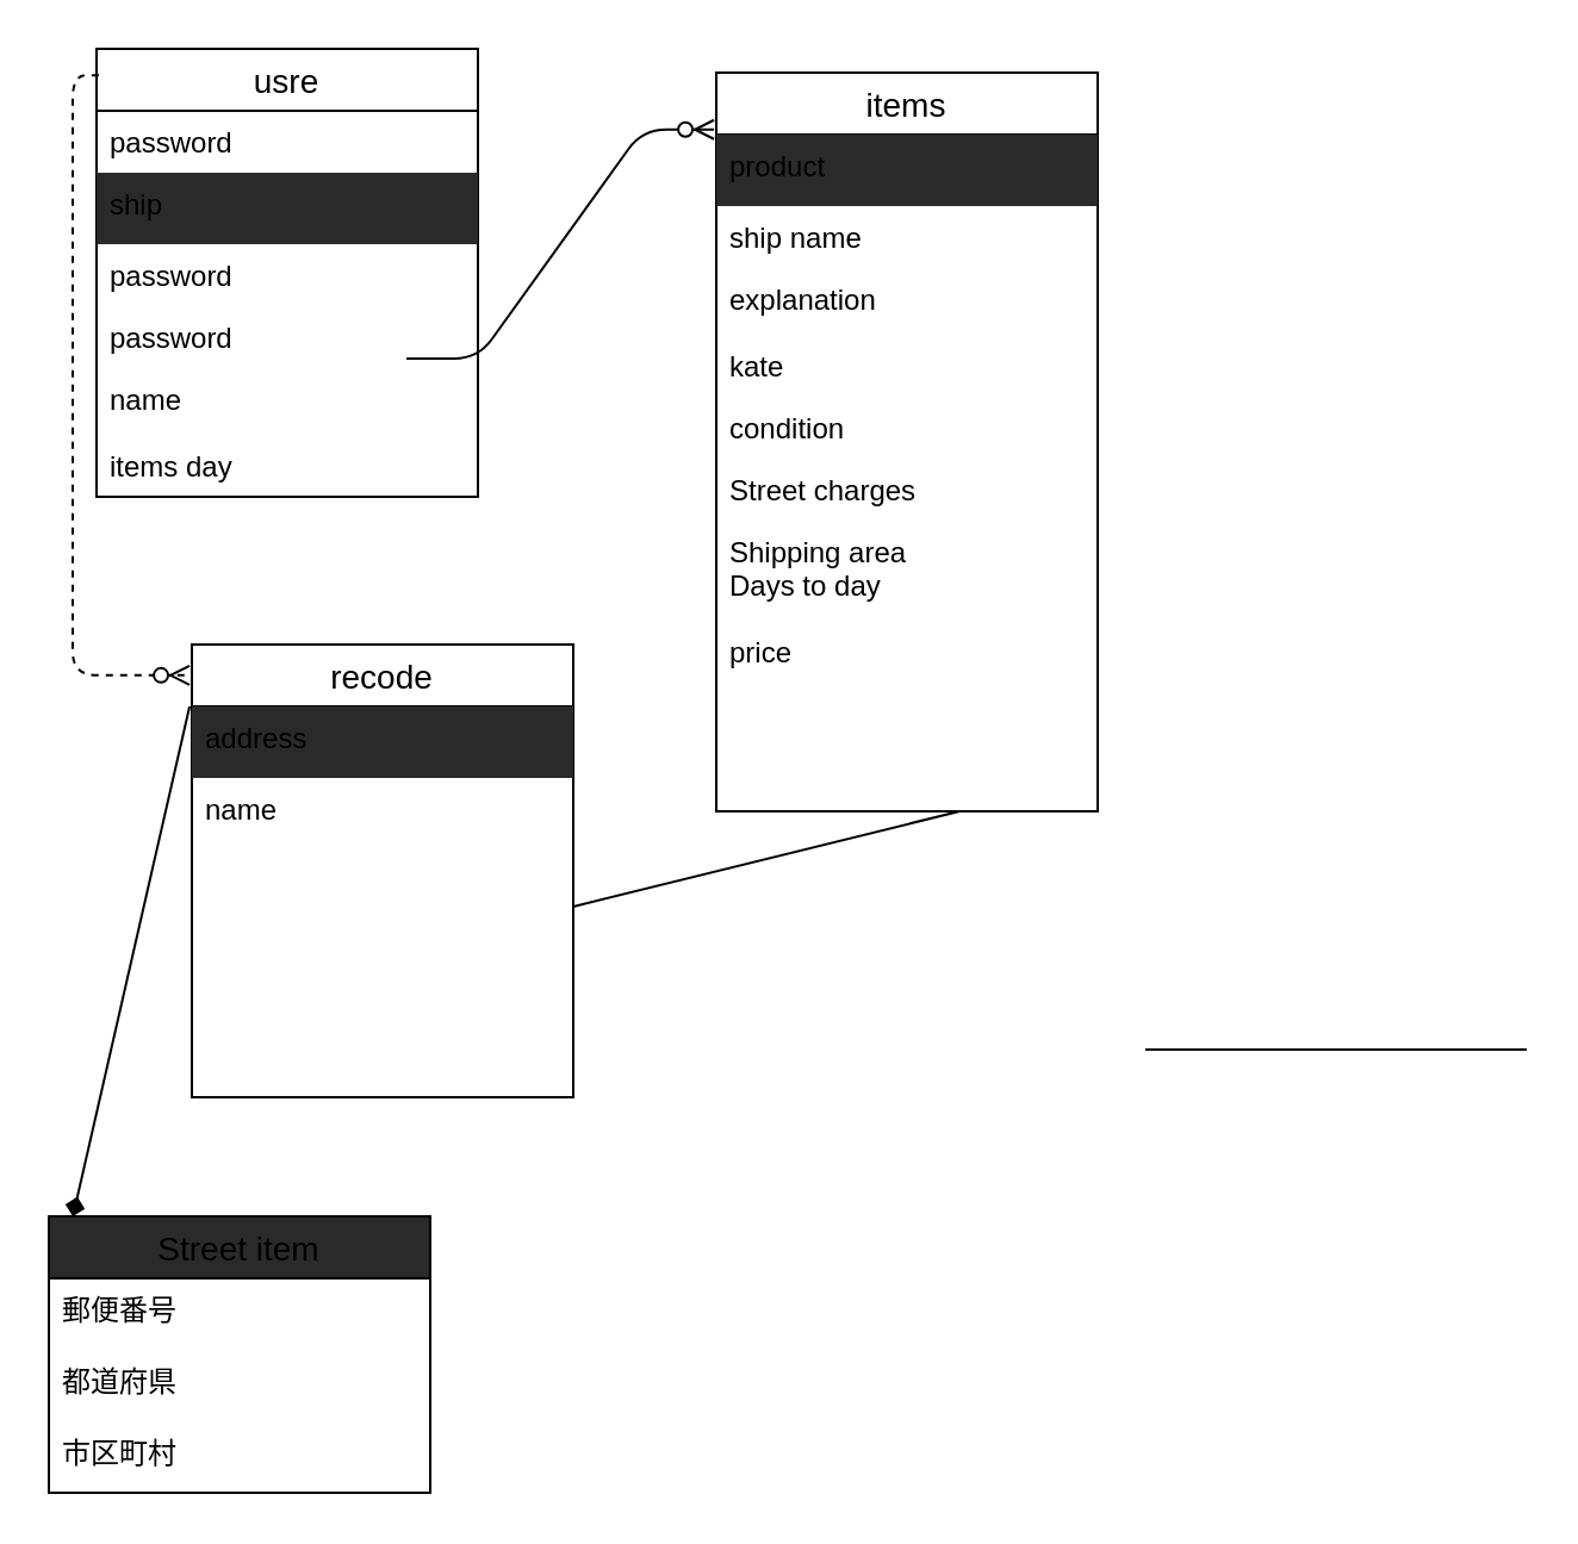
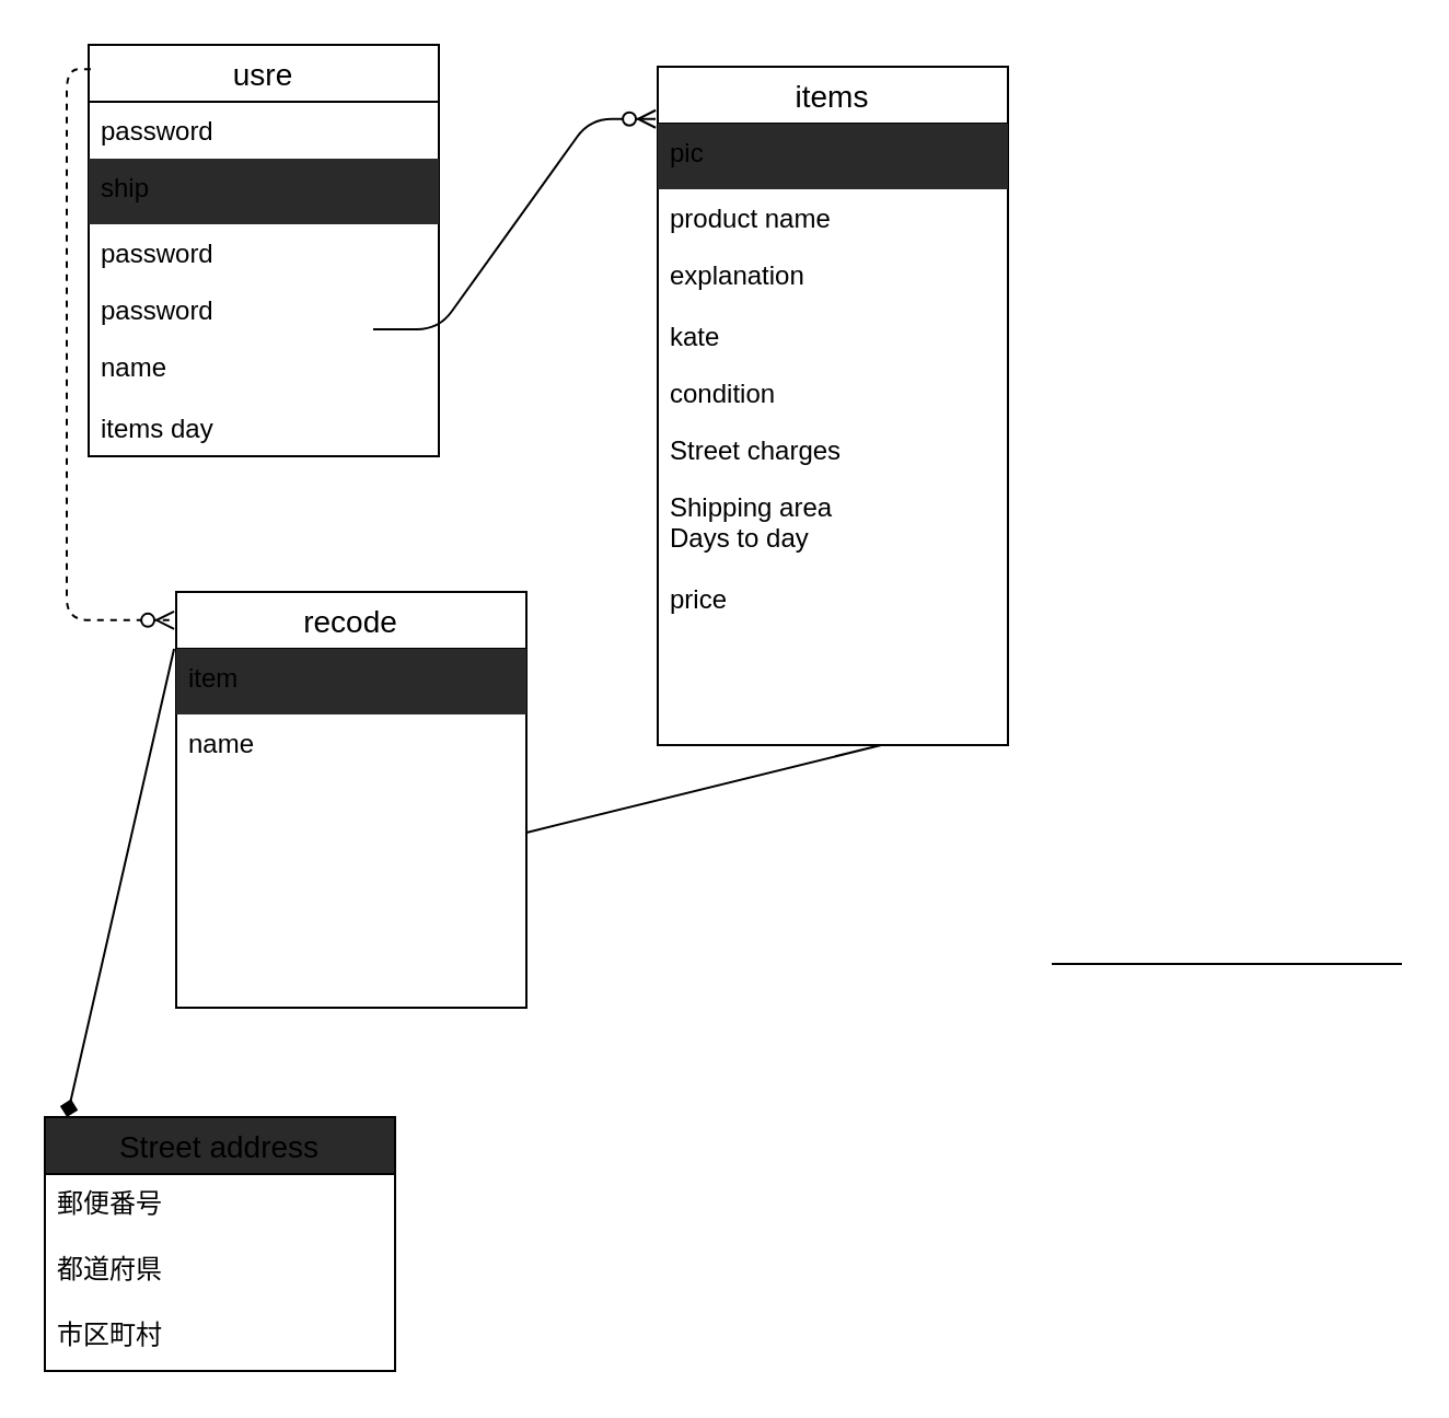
- <mxCell id="10" value="product" style="text;strokeColor=none;spacingLeft=4;spacingRight=4;overflow=hidden;rotatable=0;points=[[0,0.5],[1,0.5]];portConstraint=eastwest;fontSize=12;fillColor=#2a2a2a;" parent="9" vertex="1"><mxGeometry y="26" width="160" height="30" as="geometry" /></mxCell>
+ <mxCell id="10" value="pic" style="text;strokeColor=none;spacingLeft=4;spacingRight=4;overflow=hidden;rotatable=0;points=[[0,0.5],[1,0.5]];portConstraint=eastwest;fontSize=12;fillColor=#2a2a2a;" parent="9" vertex="1"><mxGeometry y="26" width="160" height="30" as="geometry" /></mxCell>
- <mxCell id="11" value="ship name" style="text;strokeColor=none;fillColor=none;spacingLeft=4;spacingRight=4;overflow=hidden;rotatable=0;points=[[0,0.5],[1,0.5]];portConstraint=eastwest;fontSize=12;" parent="9" vertex="1"><mxGeometry y="56" width="160" height="26" as="geometry" /></mxCell>
+ <mxCell id="11" value="product name" style="text;strokeColor=none;fillColor=none;spacingLeft=4;spacingRight=4;overflow=hidden;rotatable=0;points=[[0,0.5],[1,0.5]];portConstraint=eastwest;fontSize=12;" parent="9" vertex="1"><mxGeometry y="56" width="160" height="26" as="geometry" /></mxCell>
- <mxCell id="18" value="address" style="text;strokeColor=none;spacingLeft=4;spacingRight=4;overflow=hidden;rotatable=0;points=[[0,0.5],[1,0.5]];portConstraint=eastwest;fontSize=12;fillColor=#2a2a2a;" parent="17" vertex="1"><mxGeometry y="26" width="160" height="30" as="geometry" /></mxCell>
+ <mxCell id="18" value="item" style="text;strokeColor=none;spacingLeft=4;spacingRight=4;overflow=hidden;rotatable=0;points=[[0,0.5],[1,0.5]];portConstraint=eastwest;fontSize=12;fillColor=#2a2a2a;" parent="17" vertex="1"><mxGeometry y="26" width="160" height="30" as="geometry" /></mxCell>
- <mxCell id="21" value="Street item" style="swimlane;fontStyle=0;childLayout=stackLayout;horizontal=1;startSize=26;horizontalStack=0;resizeParent=1;resizeParentMax=0;resizeLast=0;collapsible=1;marginBottom=0;align=center;fontSize=14;fillColor=#2a2a2a;" parent="1" vertex="1"><mxGeometry x="20" y="510" width="160" height="116" as="geometry" /></mxCell>
+ <mxCell id="21" value="Street address" style="swimlane;fontStyle=0;childLayout=stackLayout;horizontal=1;startSize=26;horizontalStack=0;resizeParent=1;resizeParentMax=0;resizeLast=0;collapsible=1;marginBottom=0;align=center;fontSize=14;fillColor=#2a2a2a;" parent="1" vertex="1"><mxGeometry x="20" y="510" width="160" height="116" as="geometry" /></mxCell>
